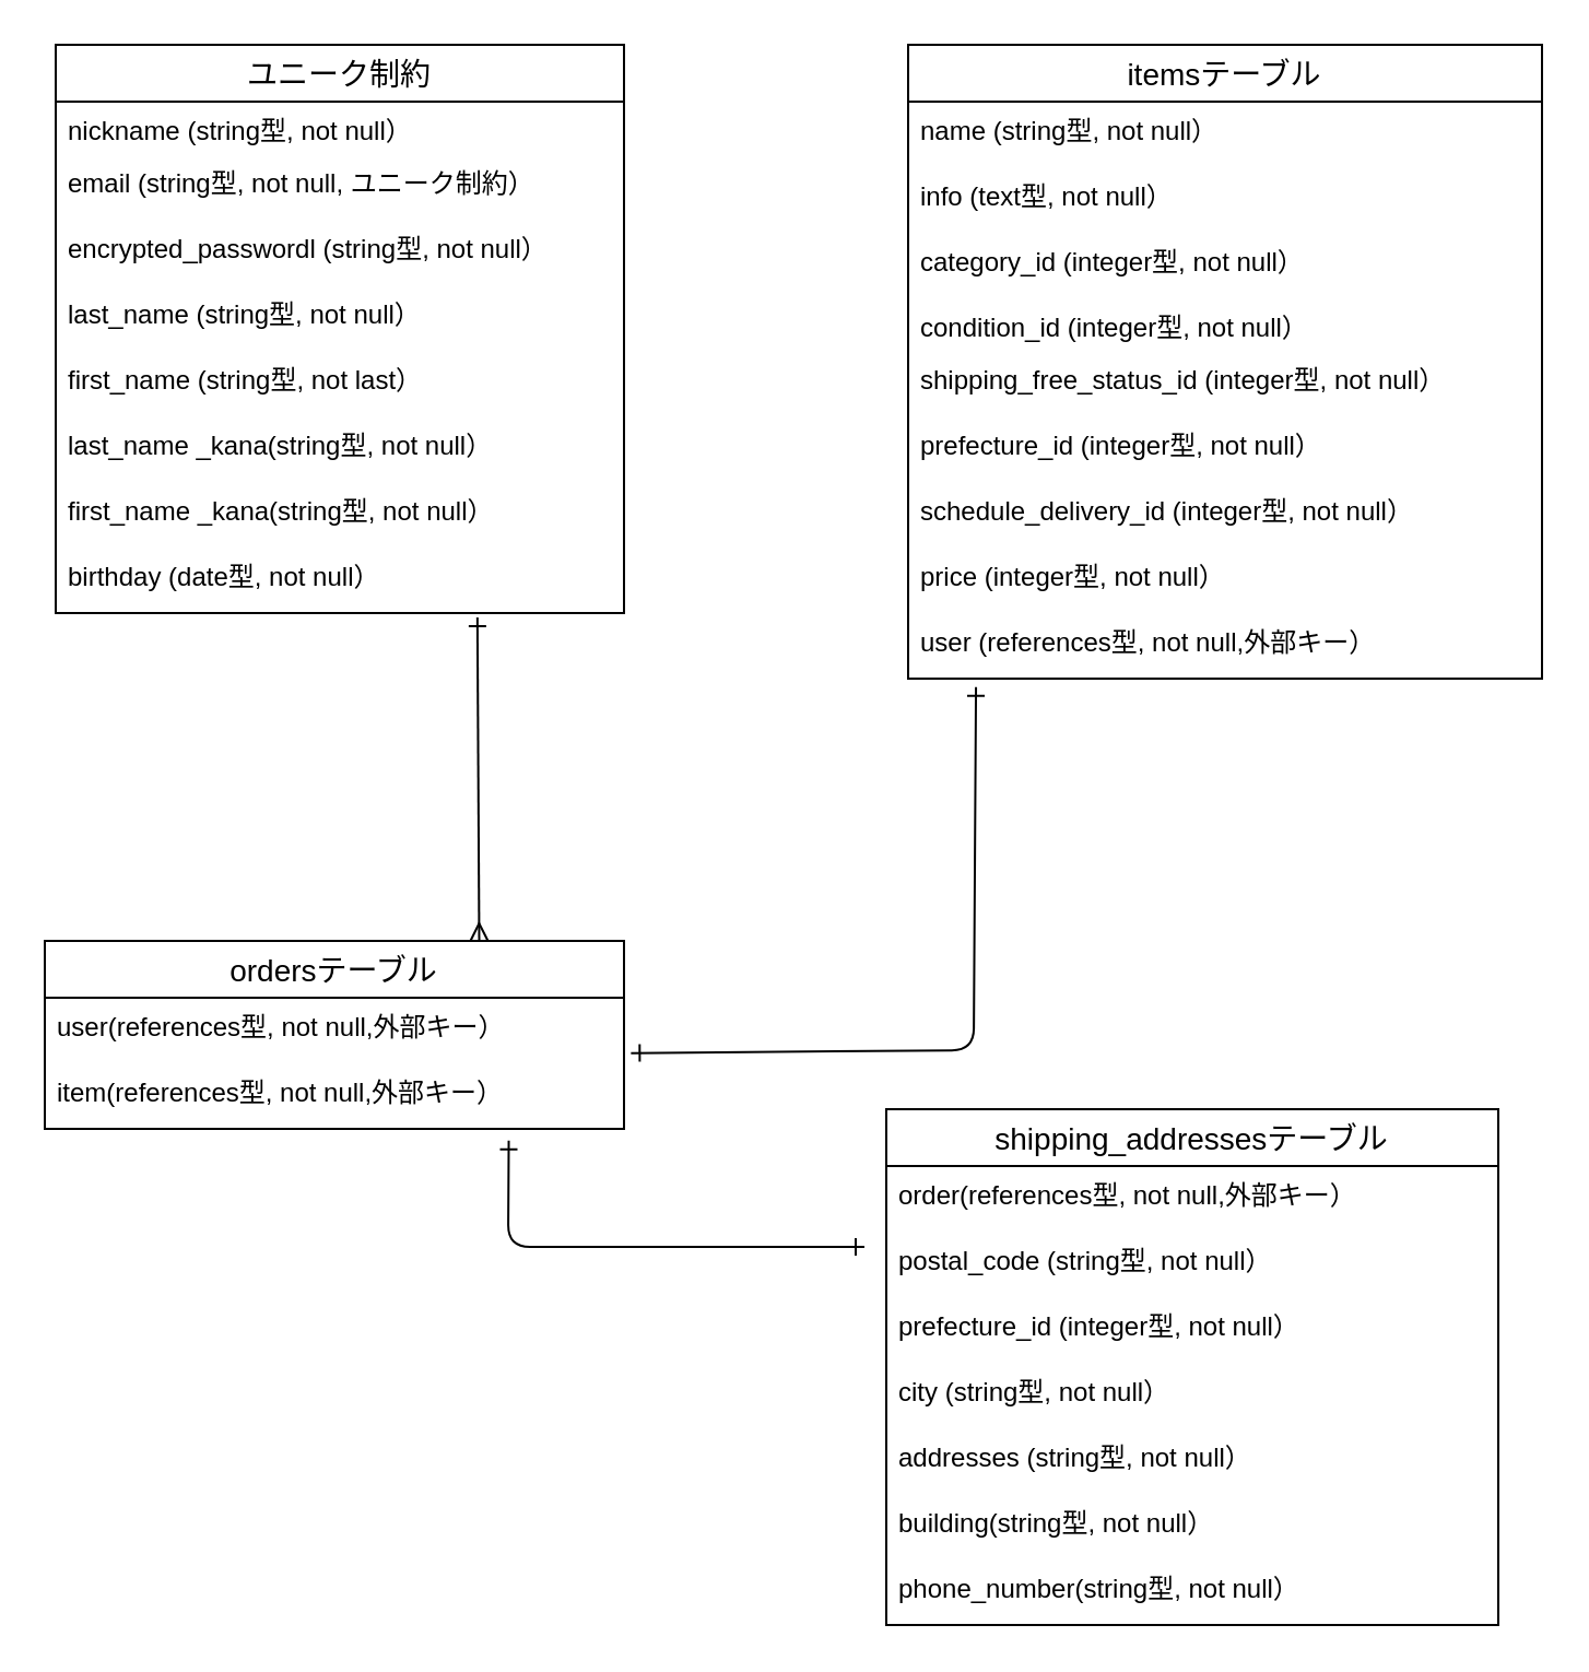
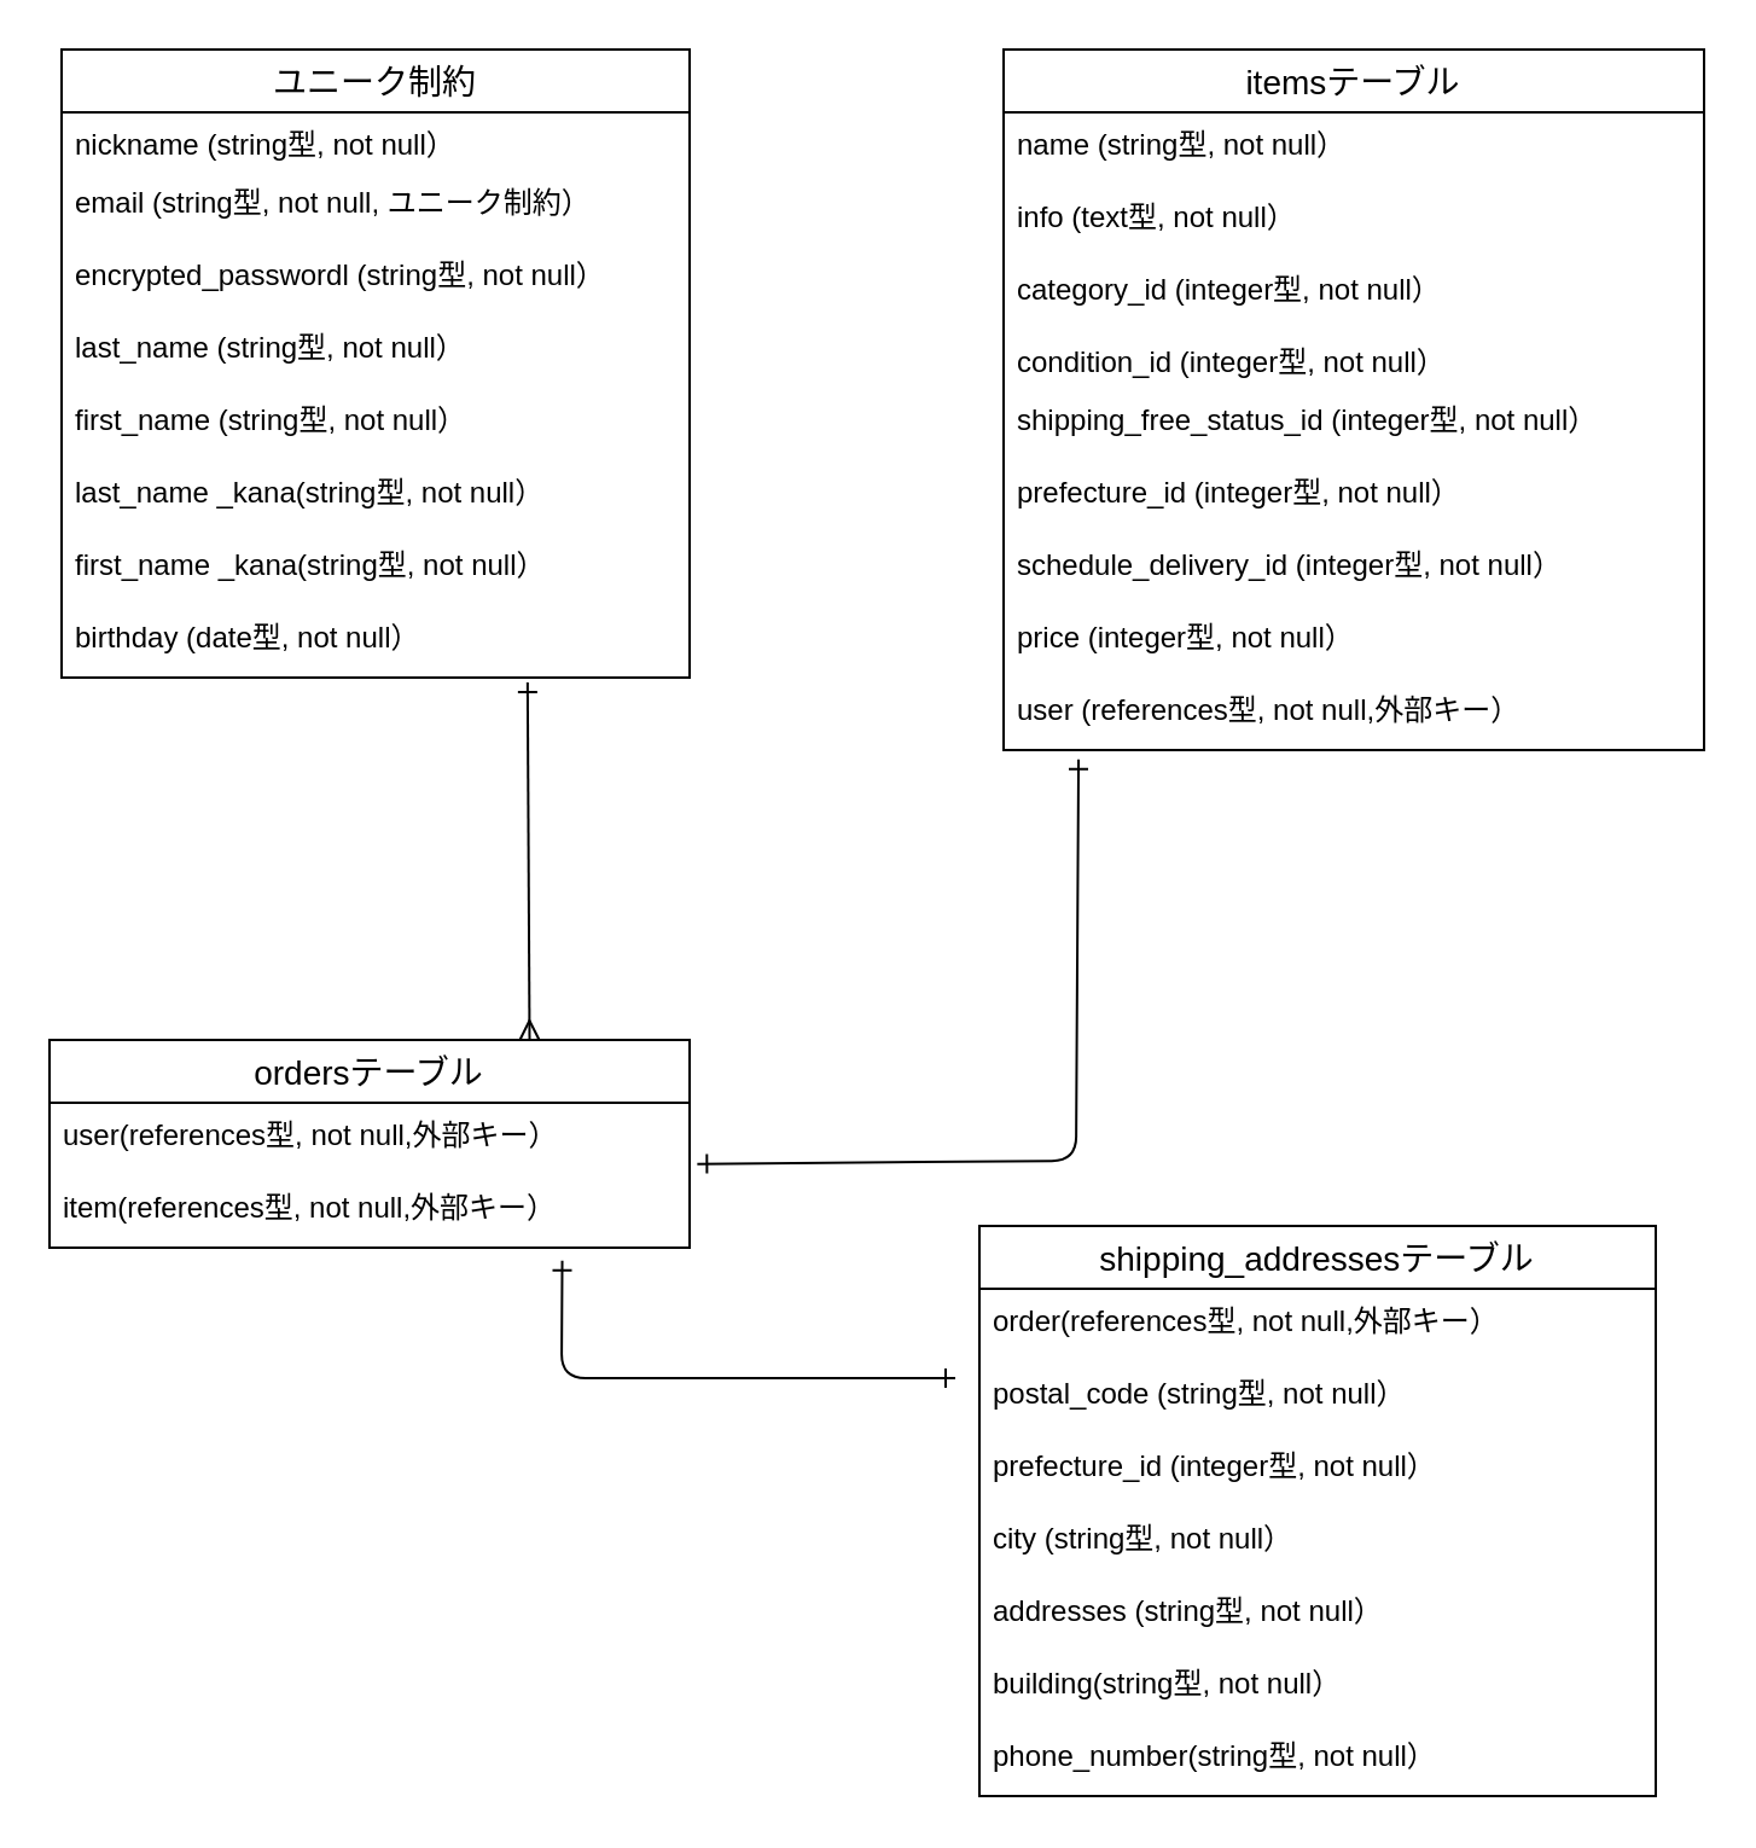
- <mxCell id="11" value="first_name (string型, not last）" style="text;strokeColor=none;fillColor=none;spacingLeft=4;spacingRight=4;overflow=hidden;rotatable=0;points=[[0,0.5],[1,0.5]];portConstraint=eastwest;fontSize=12;" parent="6" vertex="1"><mxGeometry y="140" width="260" height="30" as="geometry" /></mxCell>
+ <mxCell id="11" value="first_name (string型, not null）" style="text;strokeColor=none;fillColor=none;spacingLeft=4;spacingRight=4;overflow=hidden;rotatable=0;points=[[0,0.5],[1,0.5]];portConstraint=eastwest;fontSize=12;" parent="6" vertex="1"><mxGeometry y="140" width="260" height="30" as="geometry" /></mxCell>
